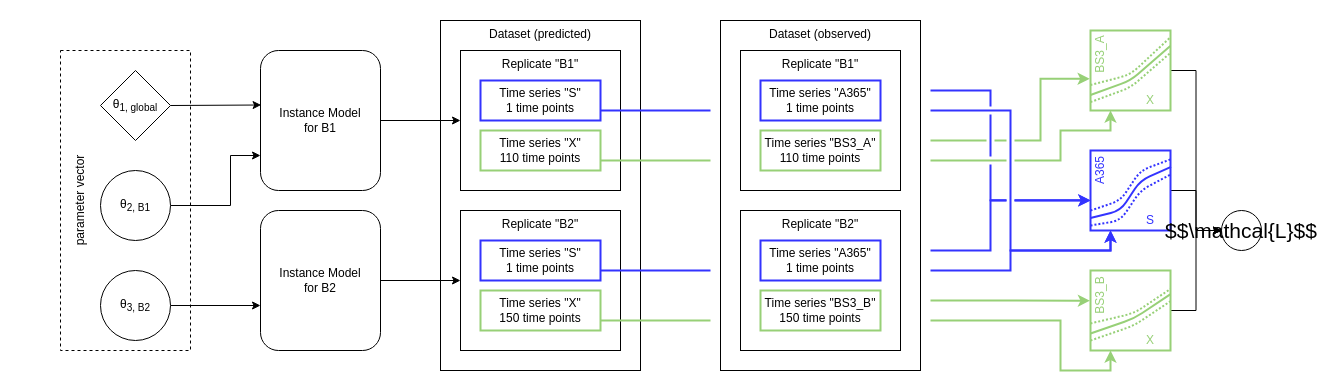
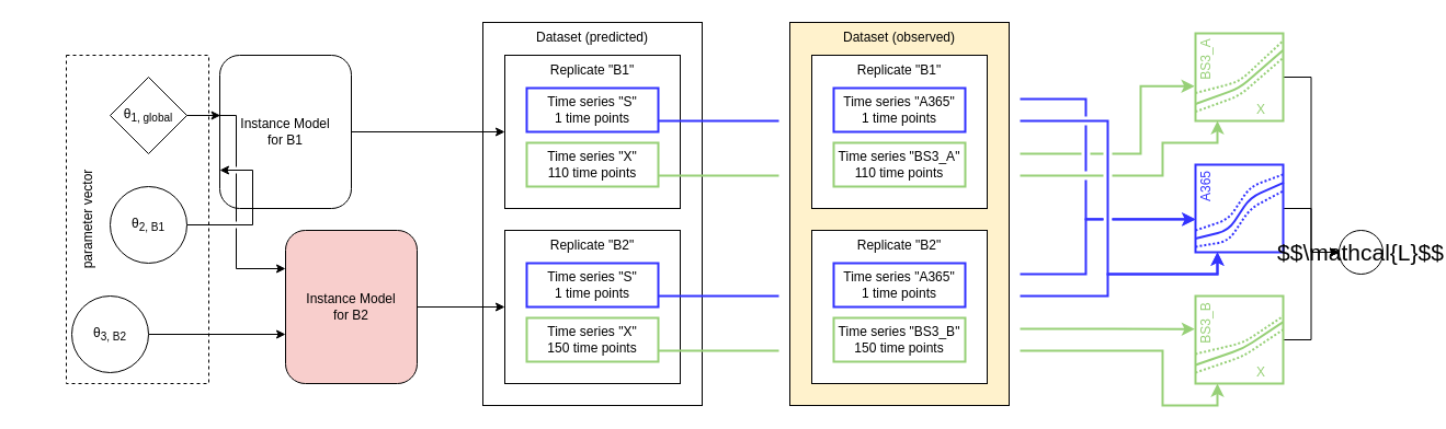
- <mxCell id="6" value="&lt;div&gt;Instance Model&lt;/div&gt;&lt;div&gt;for B1&lt;br&gt;&lt;/div&gt;" style="rounded=1;whiteSpace=wrap;html=1;" parent="1" vertex="1"><mxGeometry x="260" y="50" width="120" height="140" as="geometry" /></mxCell>
+ <mxCell id="6" value="&lt;div&gt;Instance Model&lt;/div&gt;&lt;div&gt;for B1&lt;br&gt;&lt;/div&gt;" style="rounded=1;whiteSpace=wrap;html=1;" parent="1" vertex="1"><mxGeometry x="200" y="50" width="120" height="140" as="geometry" /></mxCell>
+ <mxCell id="29" style="edgeStyle=orthogonalEdgeStyle;rounded=0;orthogonalLoop=1;jettySize=auto;html=1;exitX=1;exitY=0.5;exitDx=0;exitDy=0;entryX=0;entryY=0.25;entryDx=0;entryDy=0;jumpStyle=gap;" parent="1" source="22" target="8" edge="1"><mxGeometry relative="1" as="geometry" /></mxCell>
- <mxCell id="54" value="Dataset (observed)" style="rounded=0;whiteSpace=wrap;html=1;verticalAlign=top;" parent="53" vertex="1"><mxGeometry width="200" height="350" as="geometry" /></mxCell>
+ <mxCell id="54" value="Dataset (observed)" style="rounded=0;whiteSpace=wrap;html=1;verticalAlign=top;fillColor=#fff2cc;" parent="53" vertex="1"><mxGeometry width="200" height="350" as="geometry" /></mxCell>
- <mxCell id="47" value="S" style="text;html=1;strokeColor=none;fillColor=none;align=center;verticalAlign=middle;whiteSpace=wrap;rounded=0;fontColor=#3333FF;" parent="1" vertex="1"><mxGeometry x="1130" y="210" width="40" height="20" as="geometry" /></mxCell>
- <mxCell id="8" value="&lt;div&gt;Instance Model&lt;/div&gt;&lt;div&gt;for B2&lt;br&gt;&lt;/div&gt;" style="rounded=1;whiteSpace=wrap;html=1;" parent="1" vertex="1"><mxGeometry x="260" y="210" width="120" height="140" as="geometry" /></mxCell>
+ <mxCell id="8" value="&lt;div&gt;Instance Model&lt;/div&gt;&lt;div&gt;for B2&lt;br&gt;&lt;/div&gt;" style="rounded=1;whiteSpace=wrap;html=1;fillColor=#f8cecc;" parent="1" vertex="1"><mxGeometry x="260" y="210" width="120" height="140" as="geometry" /></mxCell>
- <mxCell id="26" value="θ&lt;sub&gt;3, B2&lt;/sub&gt;" style="ellipse;whiteSpace=wrap;html=1;" parent="1" vertex="1"><mxGeometry x="100" y="270" width="70" height="70" as="geometry" /></mxCell>
+ <mxCell id="26" value="θ&lt;sub&gt;3, B2&lt;/sub&gt;" style="ellipse;whiteSpace=wrap;html=1;" parent="1" vertex="1"><mxGeometry x="65" y="270" width="70" height="70" as="geometry" /></mxCell>
